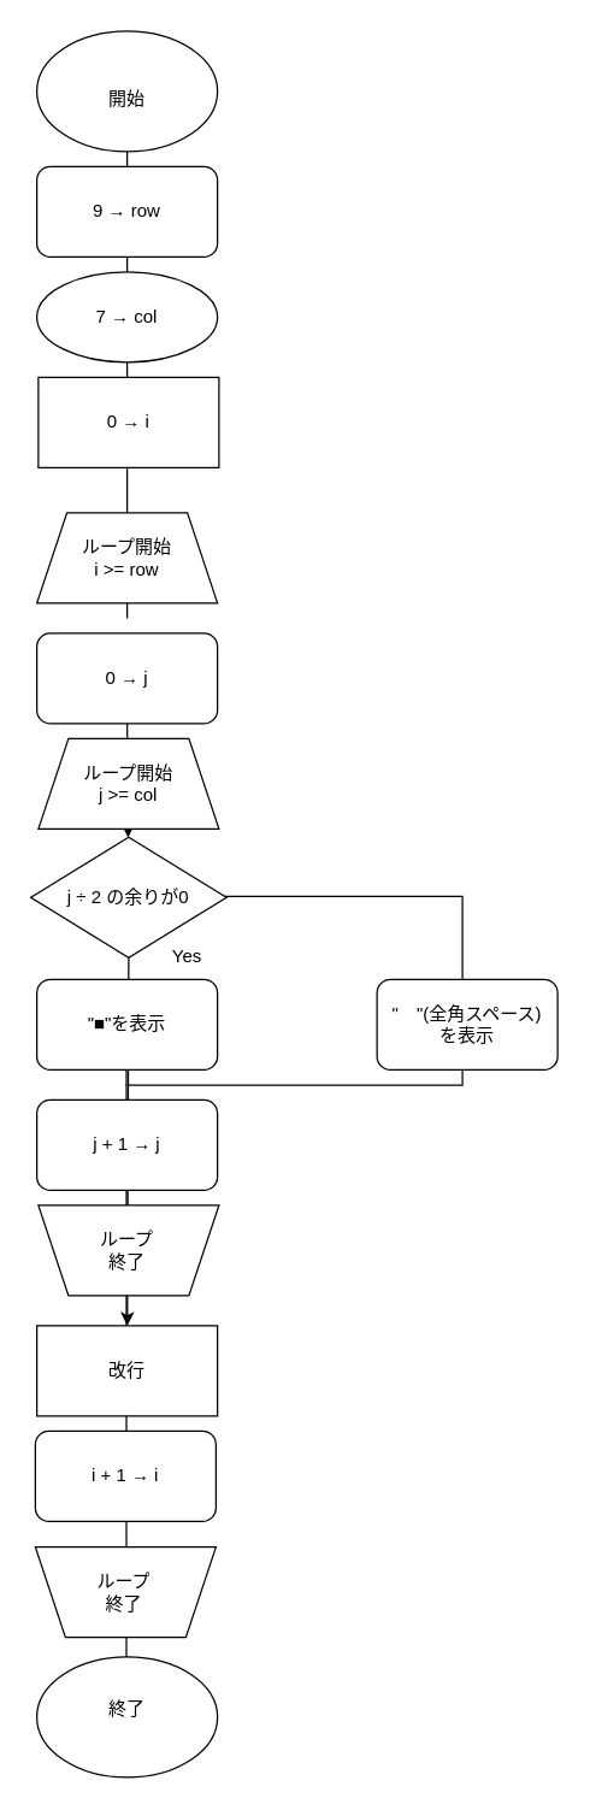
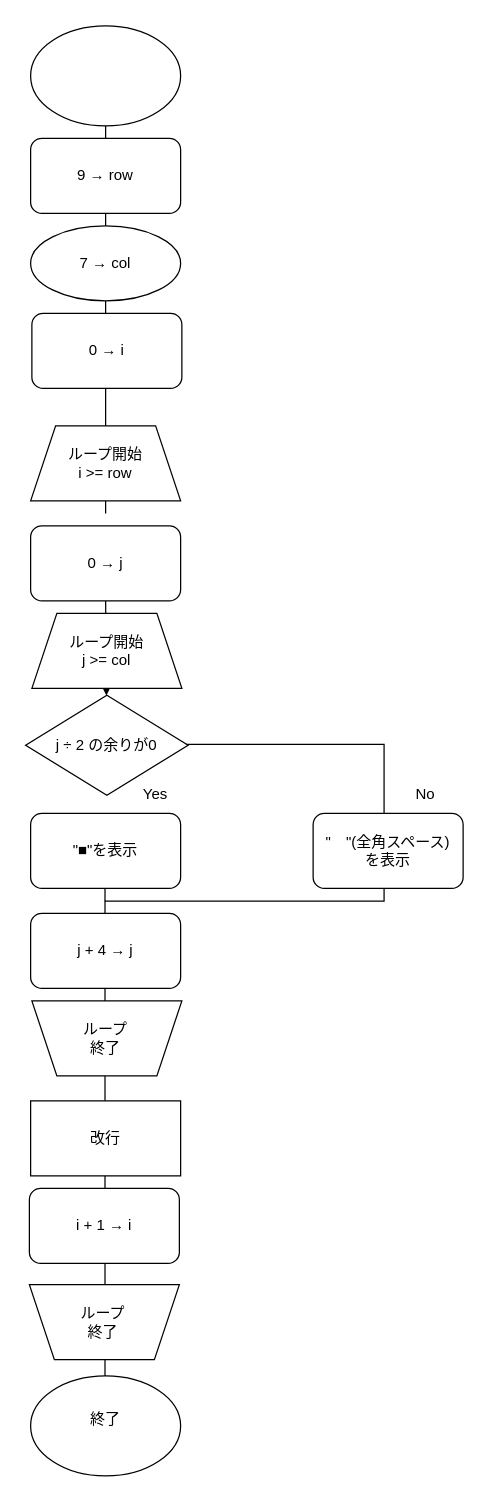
- <mxCell id="12" value="開始" style="text;html=1;align=center;verticalAlign=middle;whiteSpace=wrap;rounded=0;" parent="1" vertex="1"><mxGeometry x="54" y="50" width="60" height="30" as="geometry" /></mxCell>
- <mxCell id="19" value="0 → i" style="whiteSpace=wrap;html=1;rounded=0;" parent="1" vertex="1"><mxGeometry x="25" y="250" width="120" height="60" as="geometry" /></mxCell>
+ <mxCell id="19" value="0 → i" style="rounded=1;whiteSpace=wrap;html=1;" parent="1" vertex="1"><mxGeometry x="25" y="250" width="120" height="60" as="geometry" /></mxCell>
+ <mxCell id="17" value="No" style="text;html=1;align=center;verticalAlign=middle;whiteSpace=wrap;rounded=0;" parent="1" vertex="1"><mxGeometry x="310" y="620" width="60" height="30" as="geometry" /></mxCell>
- <mxCell id="14" value="" style="edgeStyle=none;html=1;exitX=0.5;exitY=1;exitDx=0;exitDy=0;" parent="1" source="30" target="10" edge="1"><mxGeometry relative="1" as="geometry"><mxPoint x="84" y="480" as="sourcePoint" /></mxGeometry></mxCell>
- <mxCell id="25" value="j + 1 → j" style="rounded=1;whiteSpace=wrap;html=1;" parent="1" vertex="1"><mxGeometry x="24" y="730" width="120" height="60" as="geometry" /></mxCell>
+ <mxCell id="25" value="j + 4 → j" style="rounded=1;whiteSpace=wrap;html=1;" parent="1" vertex="1"><mxGeometry x="24" y="730" width="120" height="60" as="geometry" /></mxCell>
